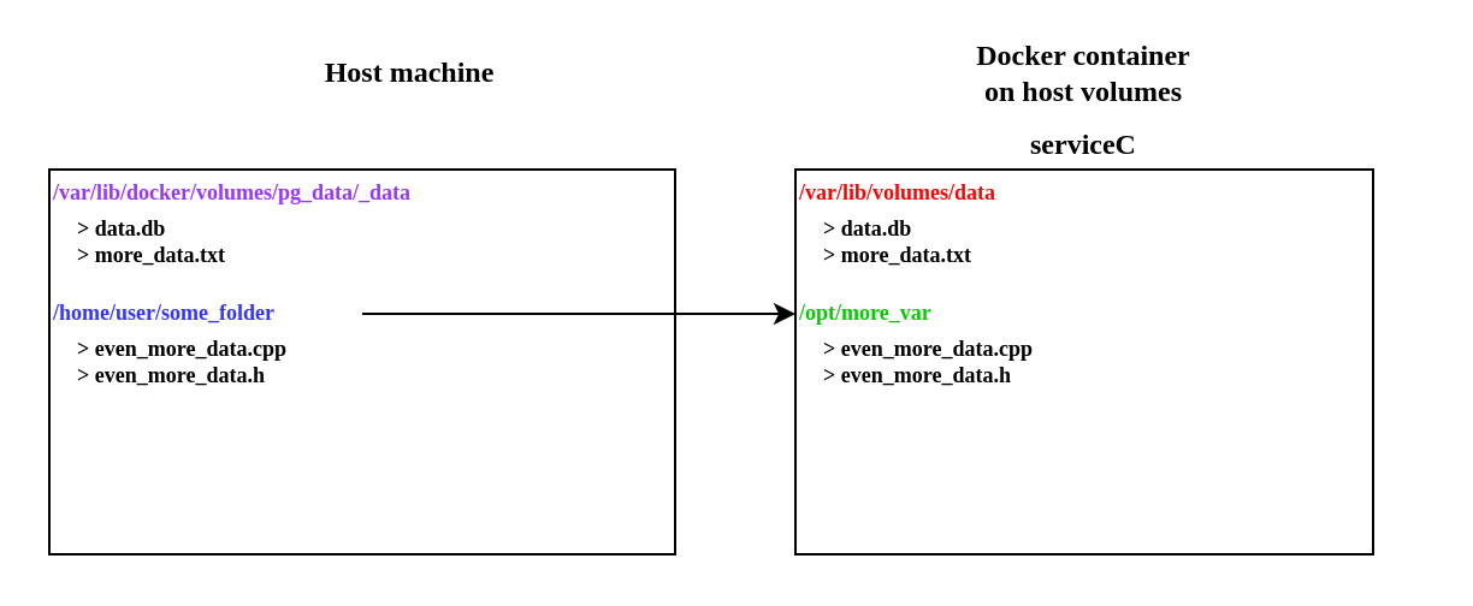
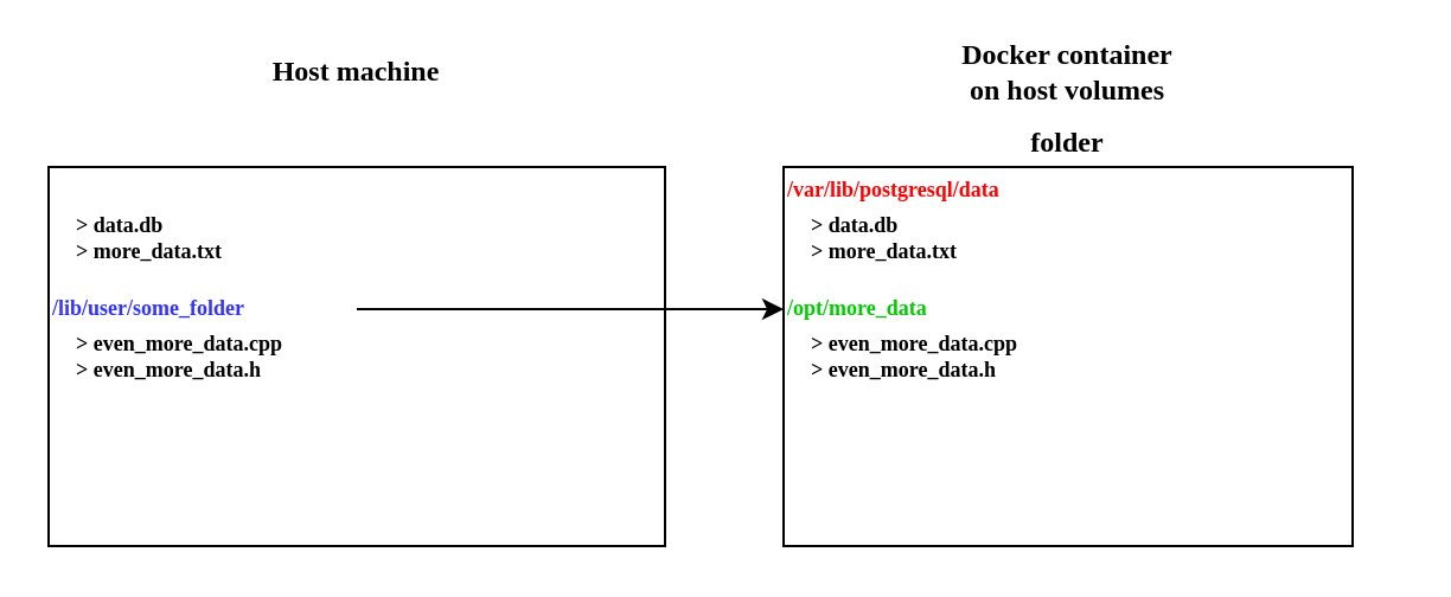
- <mxCell id="3" value="&lt;div&gt;Host machine&lt;/div&gt;" style="text;html=1;strokeColor=none;fillColor=none;align=center;verticalAlign=middle;whiteSpace=wrap;rounded=0;fontFamily=Fira Mono;fontSource=https%3A%2F%2Ffonts.googleapis.com%2Fcss%3Ffamily%3DFira%2BMono;fontStyle=1" parent="1" vertex="1"><mxGeometry x="80" y="20" width="180" height="20" as="geometry" /></mxCell>
+ <mxCell id="3" value="&lt;div&gt;Host machine&lt;/div&gt;" style="text;html=1;strokeColor=none;fillColor=none;align=center;verticalAlign=middle;whiteSpace=wrap;rounded=0;fontFamily=Fira Mono;fontSource=https%3A%2F%2Ffonts.googleapis.com%2Fcss%3Ffamily%3DFira%2BMono;fontStyle=1" parent="1" vertex="1"><mxGeometry x="60" y="20" width="180" height="20" as="geometry" /></mxCell>
- <mxCell id="5" value="serviceC" style="text;html=1;strokeColor=none;fillColor=none;align=center;verticalAlign=middle;whiteSpace=wrap;rounded=0;fontFamily=Fira Mono;fontSource=https%3A%2F%2Ffonts.googleapis.com%2Fcss%3Ffamily%3DFira%2BMono;fontStyle=1;" parent="1" vertex="1"><mxGeometry x="330" y="50" width="240" height="20" as="geometry" /></mxCell>
+ <mxCell id="5" value="folder" style="text;html=1;strokeColor=none;fillColor=none;align=center;verticalAlign=middle;whiteSpace=wrap;rounded=0;fontFamily=Fira Mono;fontSource=https%3A%2F%2Ffonts.googleapis.com%2Fcss%3Ffamily%3DFira%2BMono;fontStyle=1;" parent="1" vertex="1"><mxGeometry x="330" y="50" width="240" height="20" as="geometry" /></mxCell>
- <mxCell id="7" value="/var/lib/docker/volumes/pg_data/_data" style="text;html=1;strokeColor=none;fillColor=none;align=left;verticalAlign=middle;whiteSpace=wrap;rounded=0;fontFamily=Fira Mono;fontSource=https%3A%2F%2Ffonts.googleapis.com%2Fcss%3Ffamily%3DFira%2BMono;fontStyle=1;fontSize=9;fontColor=#9933FF;" vertex="1" parent="1"><mxGeometry x="20" y="70" width="250" height="20" as="geometry" /></mxCell>
- <mxCell id="9" value="/var/lib/volumes/data" style="text;html=1;strokeColor=none;fillColor=none;align=left;verticalAlign=middle;whiteSpace=wrap;rounded=0;fontFamily=Fira Mono;fontSource=https%3A%2F%2Ffonts.googleapis.com%2Fcss%3Ffamily%3DFira%2BMono;fontStyle=1;fontSize=9;fontColor=#FF0000;" vertex="1" parent="1"><mxGeometry x="330" y="70" width="250" height="20" as="geometry" /></mxCell>
+ <mxCell id="9" value="/var/lib/postgresql/data" style="text;html=1;strokeColor=none;fillColor=none;align=left;verticalAlign=middle;whiteSpace=wrap;rounded=0;fontFamily=Fira Mono;fontSource=https%3A%2F%2Ffonts.googleapis.com%2Fcss%3Ffamily%3DFira%2BMono;fontStyle=1;fontSize=9;fontColor=#FF0000;" vertex="1" parent="1"><mxGeometry x="330" y="70" width="250" height="20" as="geometry" /></mxCell>
- <mxCell id="11" value="/home/user/some_folder" style="text;html=1;strokeColor=none;fillColor=none;align=left;verticalAlign=middle;whiteSpace=wrap;rounded=0;fontFamily=Fira Mono;fontSource=https%3A%2F%2Ffonts.googleapis.com%2Fcss%3Ffamily%3DFira%2BMono;fontStyle=1;fontSize=9;fontColor=#3333FF;" vertex="1" parent="1"><mxGeometry x="20" y="120" width="130" height="20" as="geometry" /></mxCell>
+ <mxCell id="11" value="/lib/user/some_folder" style="text;html=1;strokeColor=none;fillColor=none;align=left;verticalAlign=middle;whiteSpace=wrap;rounded=0;fontFamily=Fira Mono;fontSource=https%3A%2F%2Ffonts.googleapis.com%2Fcss%3Ffamily%3DFira%2BMono;fontStyle=1;fontSize=9;fontColor=#3333FF;" vertex="1" parent="1"><mxGeometry x="20" y="120" width="130" height="20" as="geometry" /></mxCell>
- <mxCell id="13" value="/opt/more_var" style="text;html=1;strokeColor=none;fillColor=none;align=left;verticalAlign=middle;whiteSpace=wrap;rounded=0;fontFamily=Fira Mono;fontSource=https%3A%2F%2Ffonts.googleapis.com%2Fcss%3Ffamily%3DFira%2BMono;fontStyle=1;fontSize=9;fontColor=#00CC00;" vertex="1" parent="1"><mxGeometry x="330" y="120" width="250" height="20" as="geometry" /></mxCell>
+ <mxCell id="13" value="/opt/more_data" style="text;html=1;strokeColor=none;fillColor=none;align=left;verticalAlign=middle;whiteSpace=wrap;rounded=0;fontFamily=Fira Mono;fontSource=https%3A%2F%2Ffonts.googleapis.com%2Fcss%3Ffamily%3DFira%2BMono;fontStyle=1;fontSize=9;fontColor=#00CC00;" vertex="1" parent="1"><mxGeometry x="330" y="120" width="250" height="20" as="geometry" /></mxCell>
